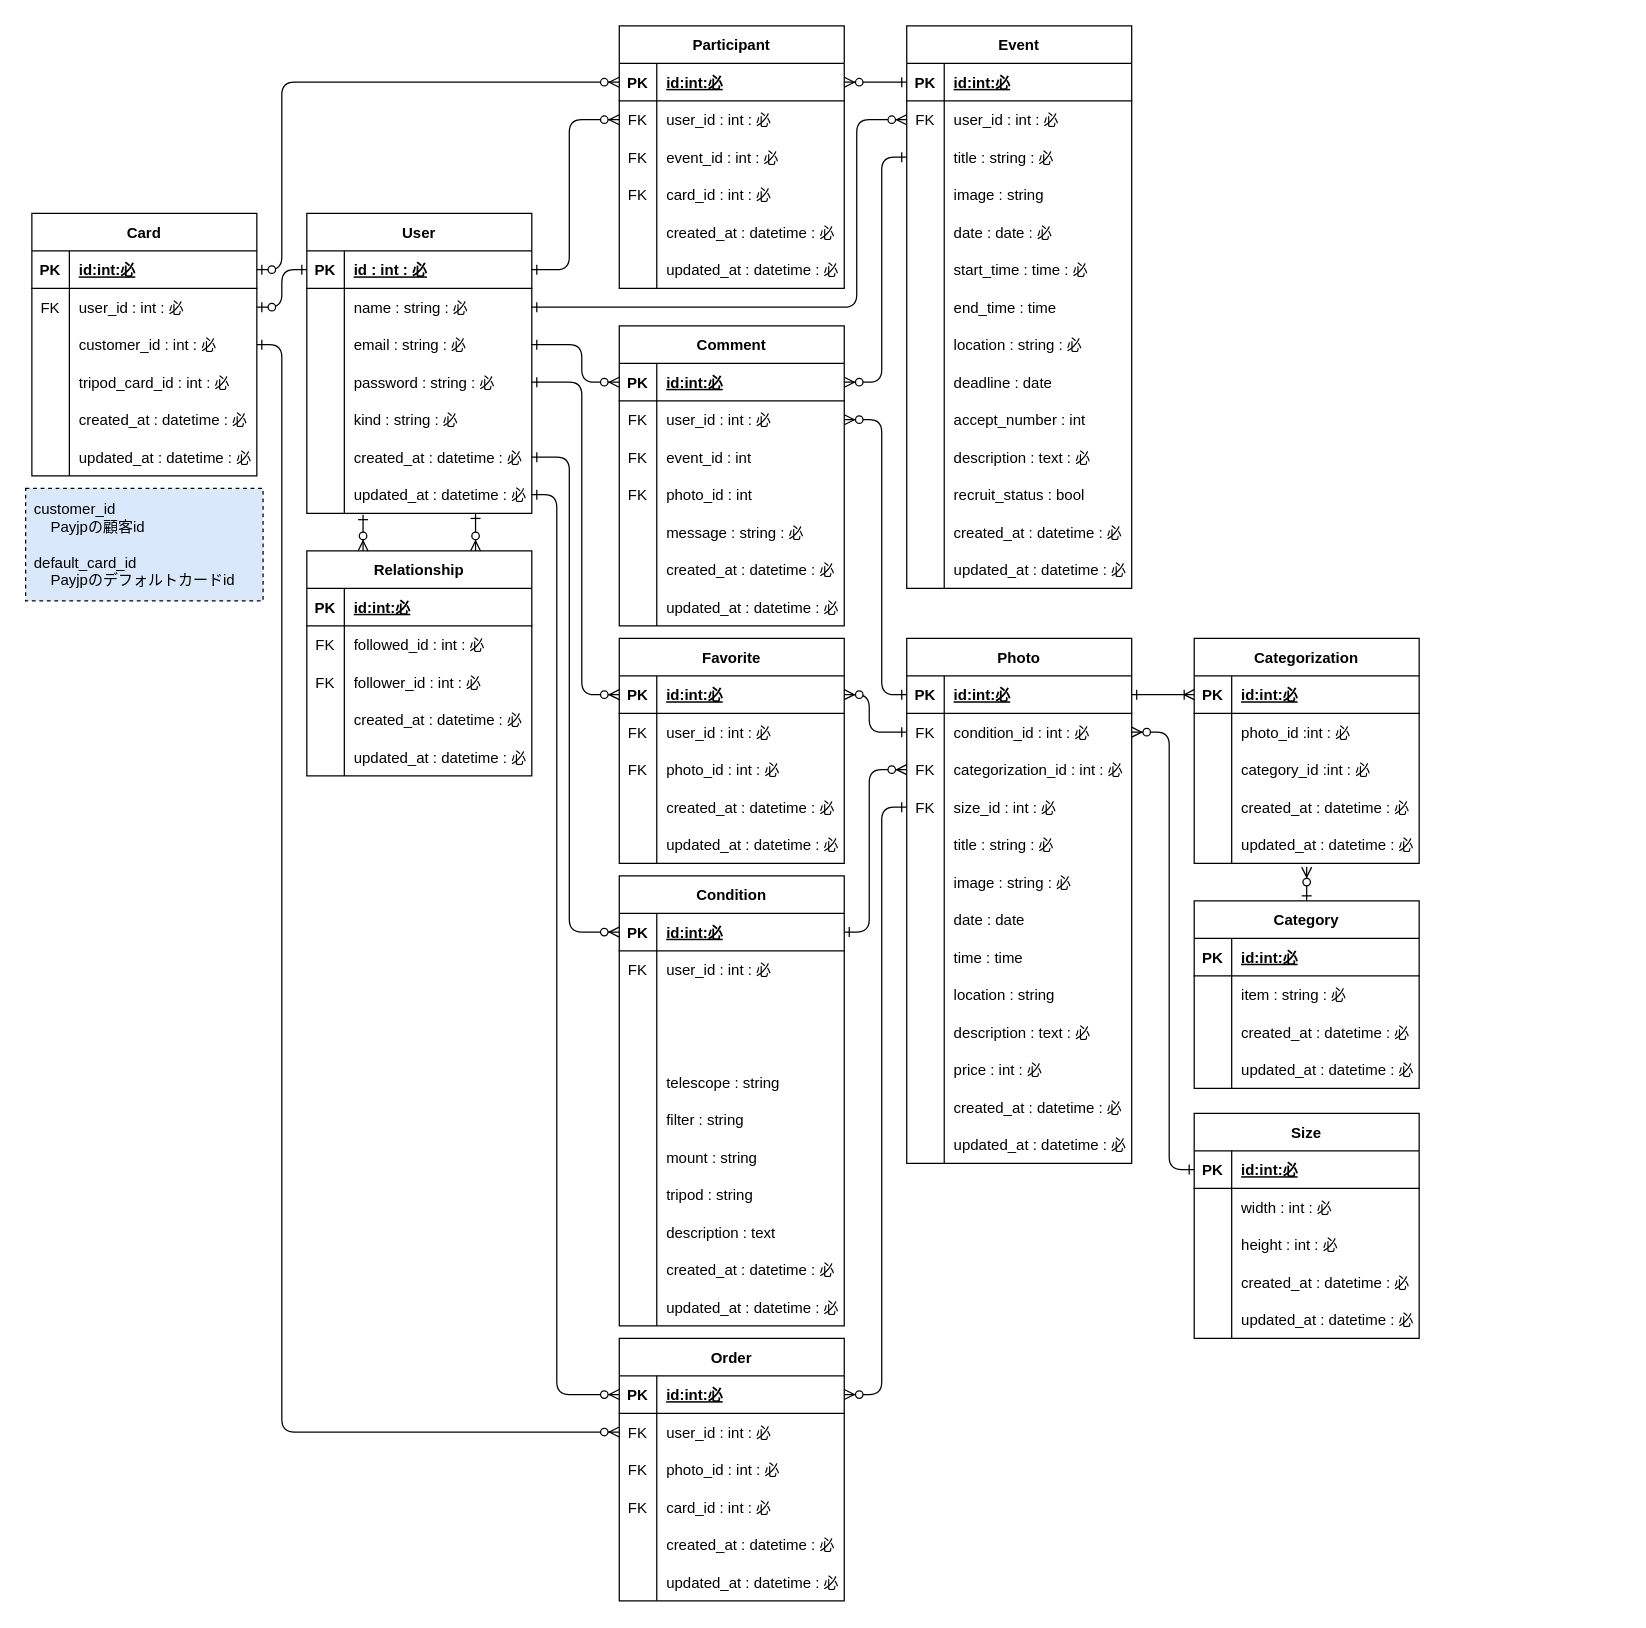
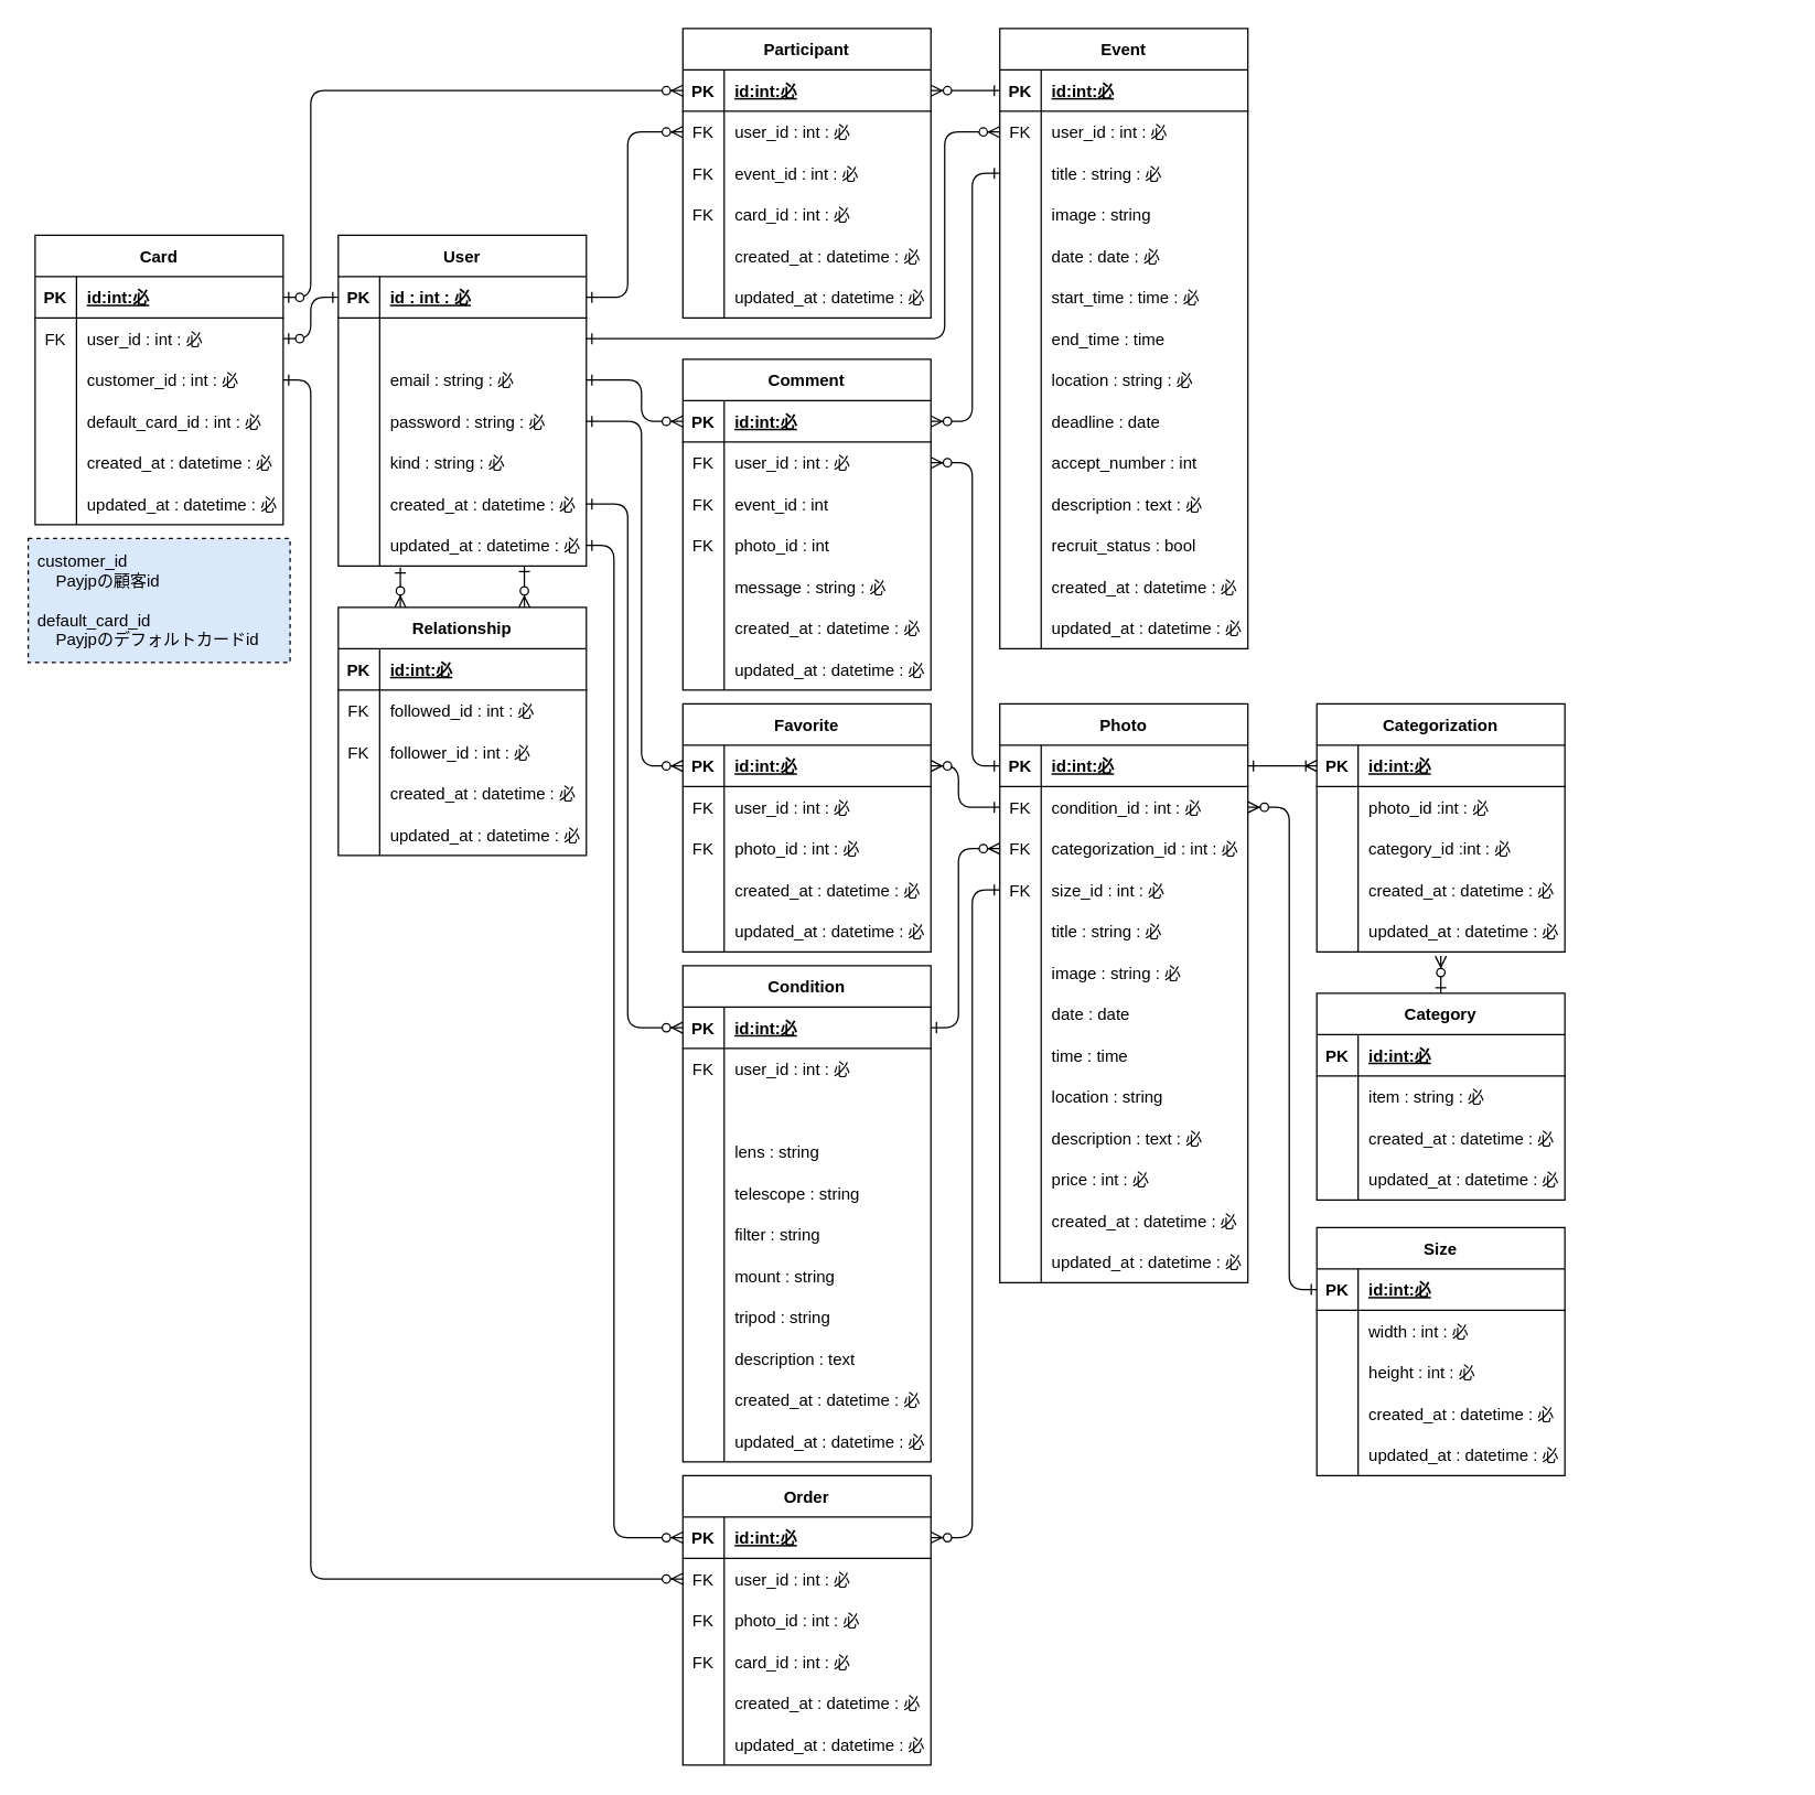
- <mxCell id="8" value="name : string : 必" style="shape=partialRectangle;connectable=0;fillColor=none;top=0;left=0;bottom=0;right=0;align=left;spacingLeft=6;overflow=hidden;" parent="6" vertex="1"><mxGeometry x="30" width="150" height="30" as="geometry" /></mxCell>
- <mxCell id="235" value="tripod_card_id : int : 必" style="shape=partialRectangle;connectable=0;fillColor=none;top=0;left=0;bottom=0;right=0;align=left;spacingLeft=6;overflow=hidden;" parent="233" vertex="1"><mxGeometry x="30" width="150" height="30" as="geometry" /></mxCell>
+ <mxCell id="235" value="default_card_id : int : 必" style="shape=partialRectangle;connectable=0;fillColor=none;top=0;left=0;bottom=0;right=0;align=left;spacingLeft=6;overflow=hidden;" parent="233" vertex="1"><mxGeometry x="30" width="150" height="30" as="geometry" /></mxCell>
+ <mxCell id="35" value="lens : string" style="shape=partialRectangle;connectable=0;fillColor=none;top=0;left=0;bottom=0;right=0;align=left;spacingLeft=6;overflow=hidden;" parent="33" vertex="1"><mxGeometry x="30" width="150" height="30" as="geometry" /></mxCell>
